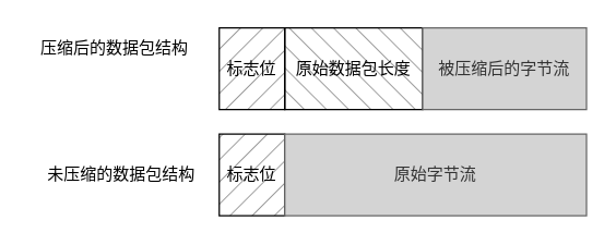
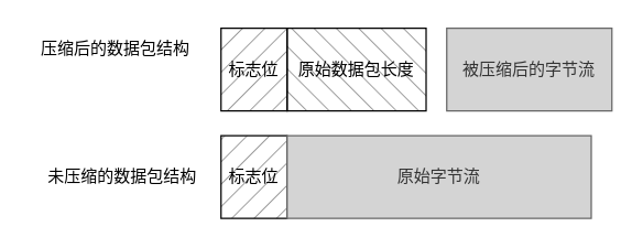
- <mxCell id="4" value="被压缩后的字节流" style="rounded=0;whiteSpace=wrap;html=1;fillColor=#D4D4D4;strokeColor=#666666;fontFamily=Times New Roman;fillStyle=auto;fontColor=#333333;" parent="1" vertex="1"><mxGeometry x="309" y="20" width="120" height="60" as="geometry" /></mxCell>
+ <mxCell id="4" value="被压缩后的字节流" style="rounded=0;whiteSpace=wrap;html=1;fillColor=#D4D4D4;strokeColor=#666666;fontFamily=Times New Roman;fillStyle=auto;fontColor=#333333;" parent="1" vertex="1"><mxGeometry x="324" y="20" width="120" height="60" as="geometry" /></mxCell>
